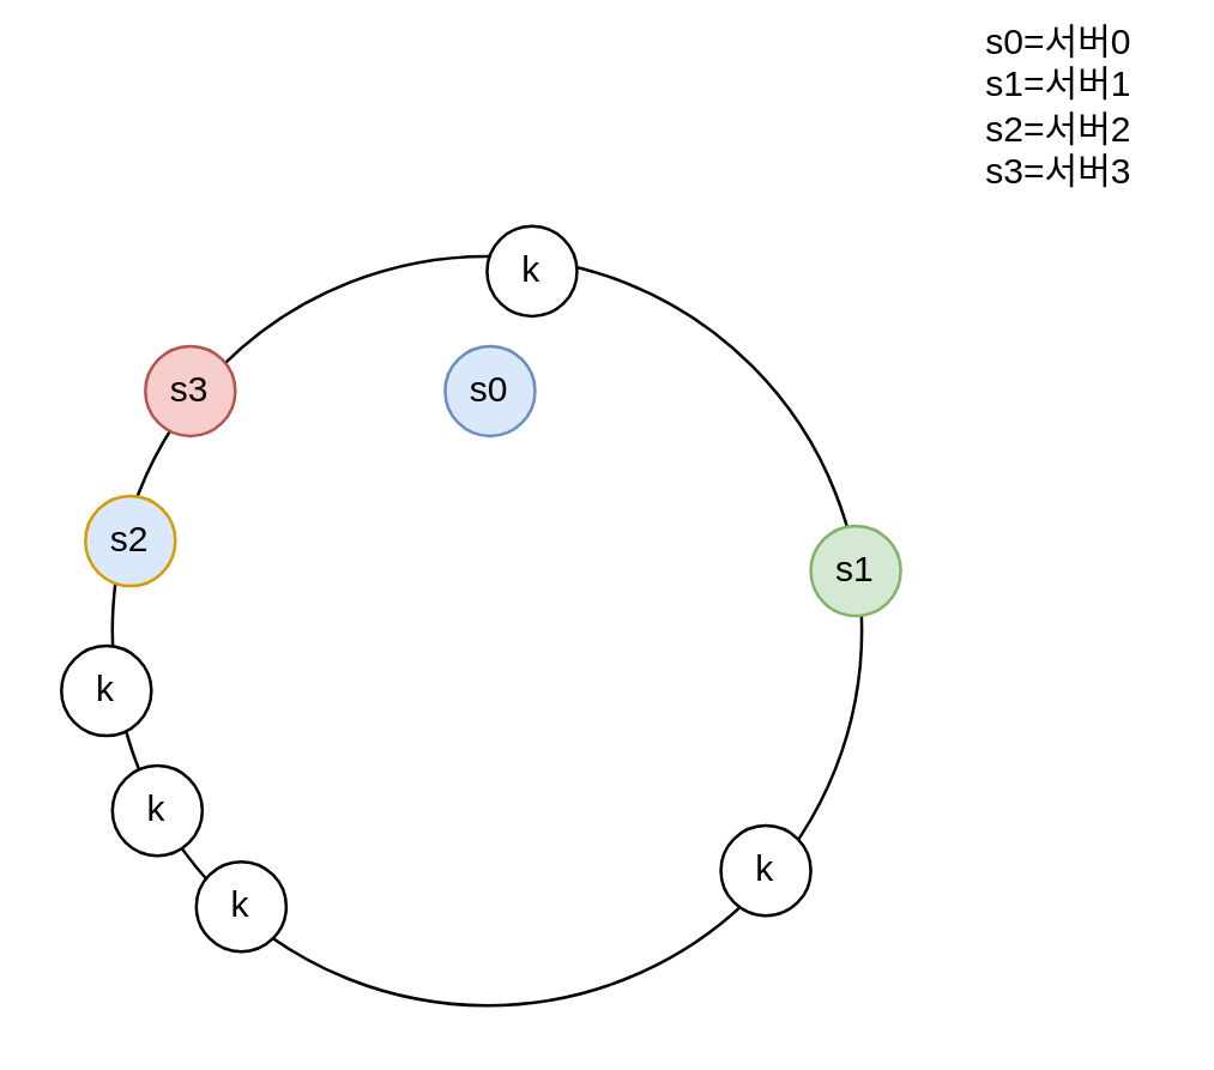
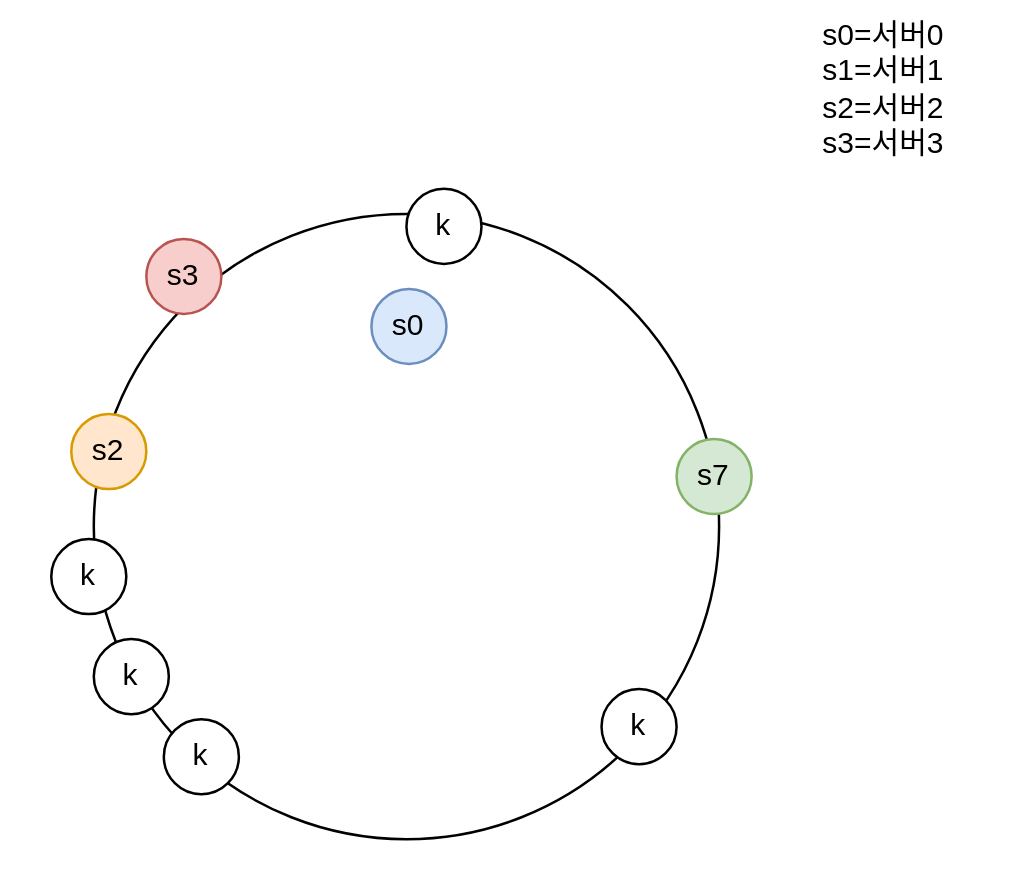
- <mxCell id="5" value="s3" style="ellipse;whiteSpace=wrap;html=1;fillColor=#f8cecc;strokeColor=#b85450;" vertex="1" parent="1"><mxGeometry x="48" y="115" width="30" height="30" as="geometry" /></mxCell>
+ <mxCell id="5" value="s3" style="ellipse;whiteSpace=wrap;html=1;fillColor=#f8cecc;strokeColor=#b85450;" vertex="1" parent="1"><mxGeometry x="58" y="95" width="30" height="30" as="geometry" /></mxCell>
- <mxCell id="4" value="s2" style="ellipse;whiteSpace=wrap;html=1;fillColor=#dae8fc;strokeColor=#d79b00;" vertex="1" parent="1"><mxGeometry x="28" y="165" width="30" height="30" as="geometry" /></mxCell>
+ <mxCell id="4" value="s2" style="ellipse;whiteSpace=wrap;html=1;fillColor=#ffe6cc;strokeColor=#d79b00;" vertex="1" parent="1"><mxGeometry x="28" y="165" width="30" height="30" as="geometry" /></mxCell>
- <mxCell id="3" value="s1" style="ellipse;whiteSpace=wrap;html=1;fillColor=#d5e8d4;strokeColor=#82b366;" vertex="1" parent="1"><mxGeometry x="270" y="175" width="30" height="30" as="geometry" /></mxCell>
+ <mxCell id="3" value="s7" style="ellipse;whiteSpace=wrap;html=1;fillColor=#d5e8d4;strokeColor=#82b366;" vertex="1" parent="1"><mxGeometry x="270" y="175" width="30" height="30" as="geometry" /></mxCell>
